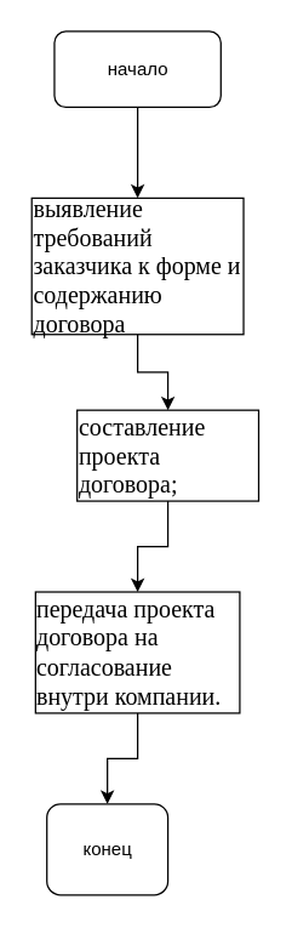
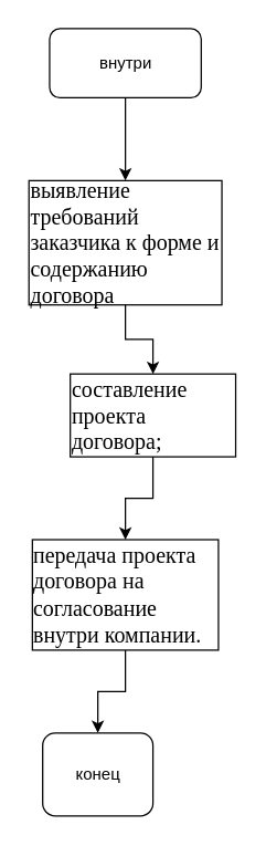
- <mxCell id="3" value="начало&lt;br&gt;" parent="1" style="rounded=1;whiteSpace=wrap;html=1;" vertex="1"><mxGeometry as="geometry" x="35.5" y="20" width="110" height="50" /></mxCell>
+ <mxCell id="3" value="внутри&lt;br&gt;" parent="1" style="rounded=1;whiteSpace=wrap;html=1;" vertex="1"><mxGeometry as="geometry" x="35.5" y="20" width="110" height="50" /></mxCell>
